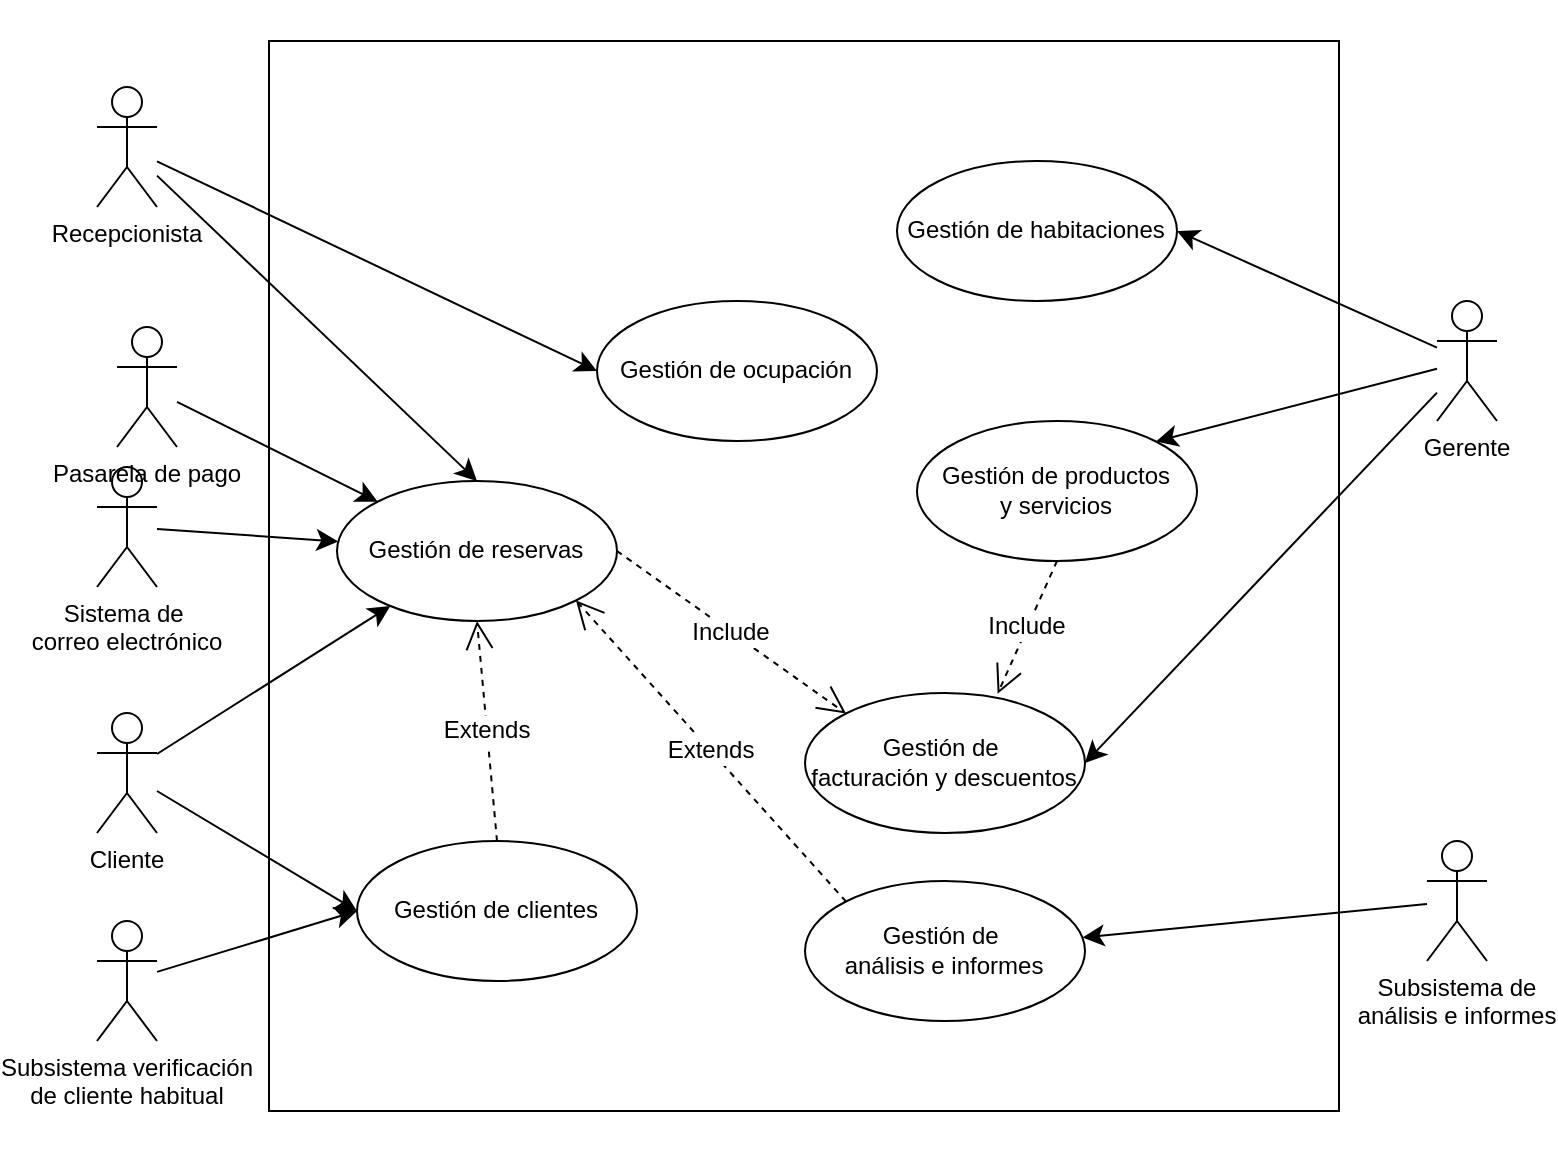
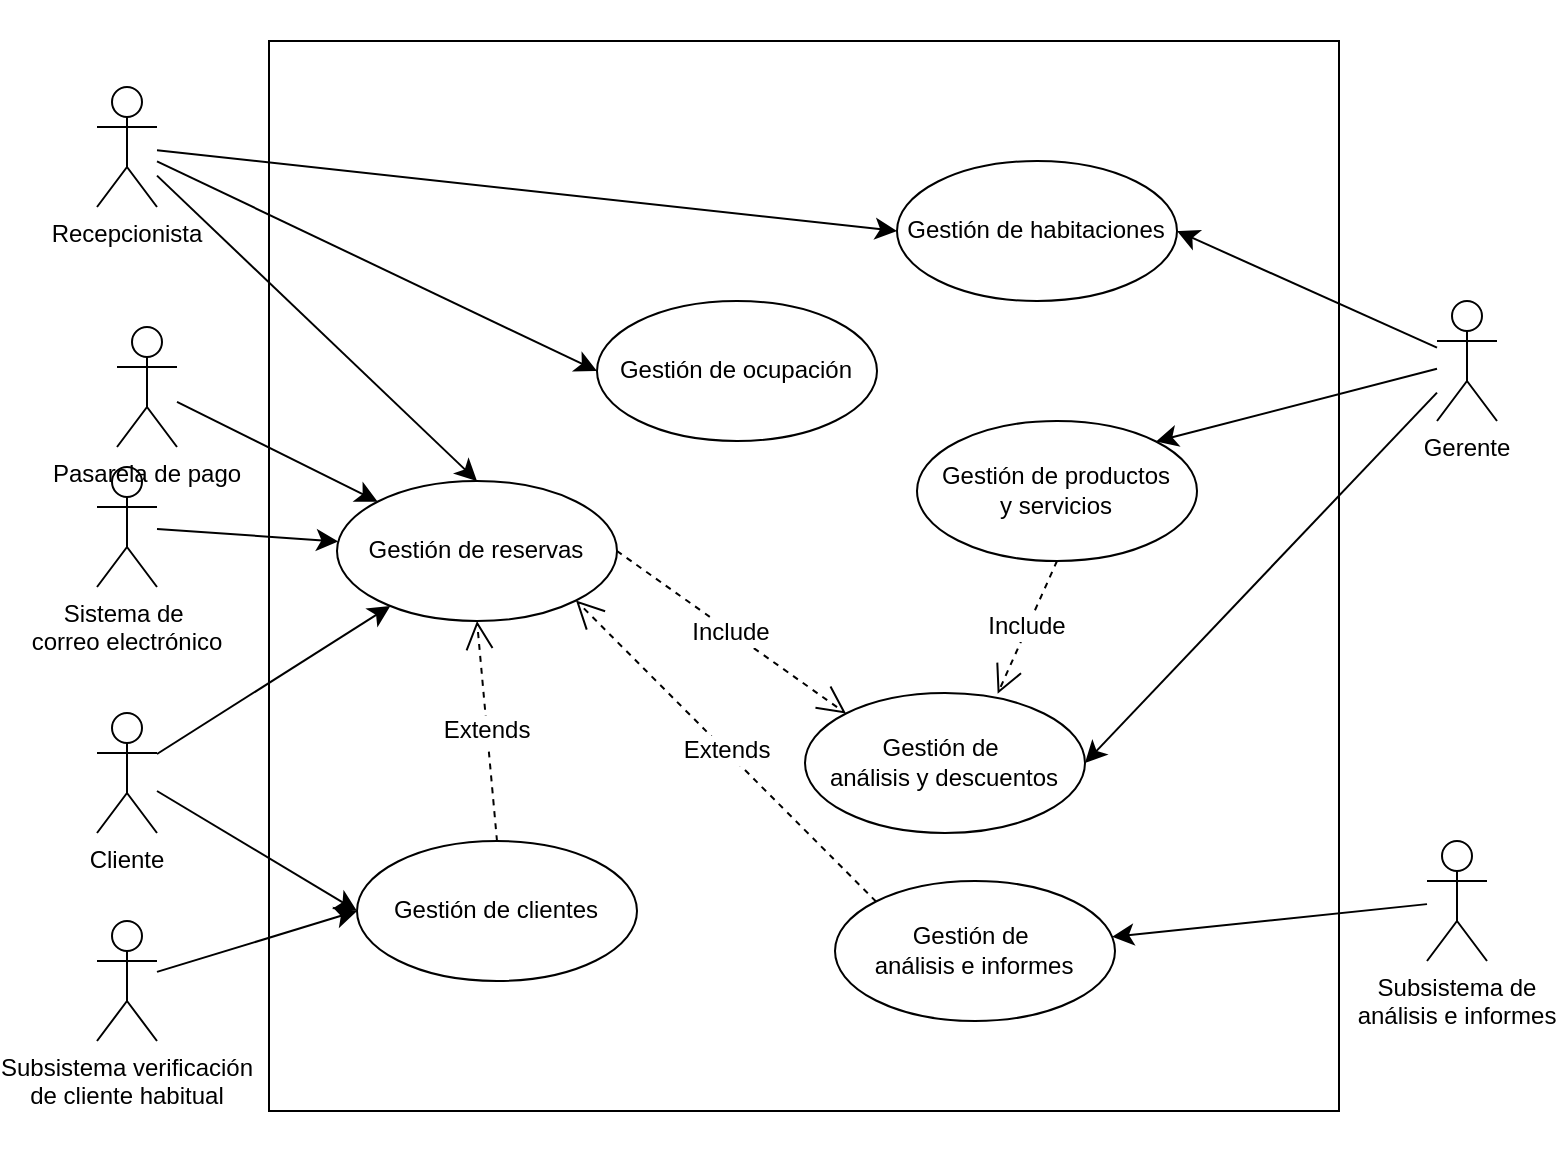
+ <mxCell id="10" style="edgeStyle=none;curved=1;rounded=0;orthogonalLoop=1;jettySize=auto;html=1;entryX=0;entryY=0.5;entryDx=0;entryDy=0;fontSize=12;startSize=8;endSize=8;" parent="1" source="12" target="28" edge="1"><mxGeometry relative="1" as="geometry" /></mxCell>
- <mxCell id="23" value="Gestión de&amp;nbsp;&lt;div&gt;facturación y descuentos&lt;/div&gt;" style="ellipse;whiteSpace=wrap;html=1;" parent="1" vertex="1"><mxGeometry x="374" y="346" width="140" height="70" as="geometry" /></mxCell>
+ <mxCell id="23" value="Gestión de&amp;nbsp;&lt;div&gt;análisis y descuentos&lt;/div&gt;" style="ellipse;whiteSpace=wrap;html=1;" parent="1" vertex="1"><mxGeometry x="374" y="346" width="140" height="70" as="geometry" /></mxCell>
- <mxCell id="22" value="Gestión de&amp;nbsp;&lt;div&gt;análisis e informes&lt;/div&gt;" style="ellipse;whiteSpace=wrap;html=1;" parent="1" vertex="1"><mxGeometry x="374" y="440" width="140" height="70" as="geometry" /></mxCell>
+ <mxCell id="22" value="Gestión de&amp;nbsp;&lt;div&gt;análisis e informes&lt;/div&gt;" style="ellipse;whiteSpace=wrap;html=1;" parent="1" vertex="1"><mxGeometry x="389" y="440" width="140" height="70" as="geometry" /></mxCell>
